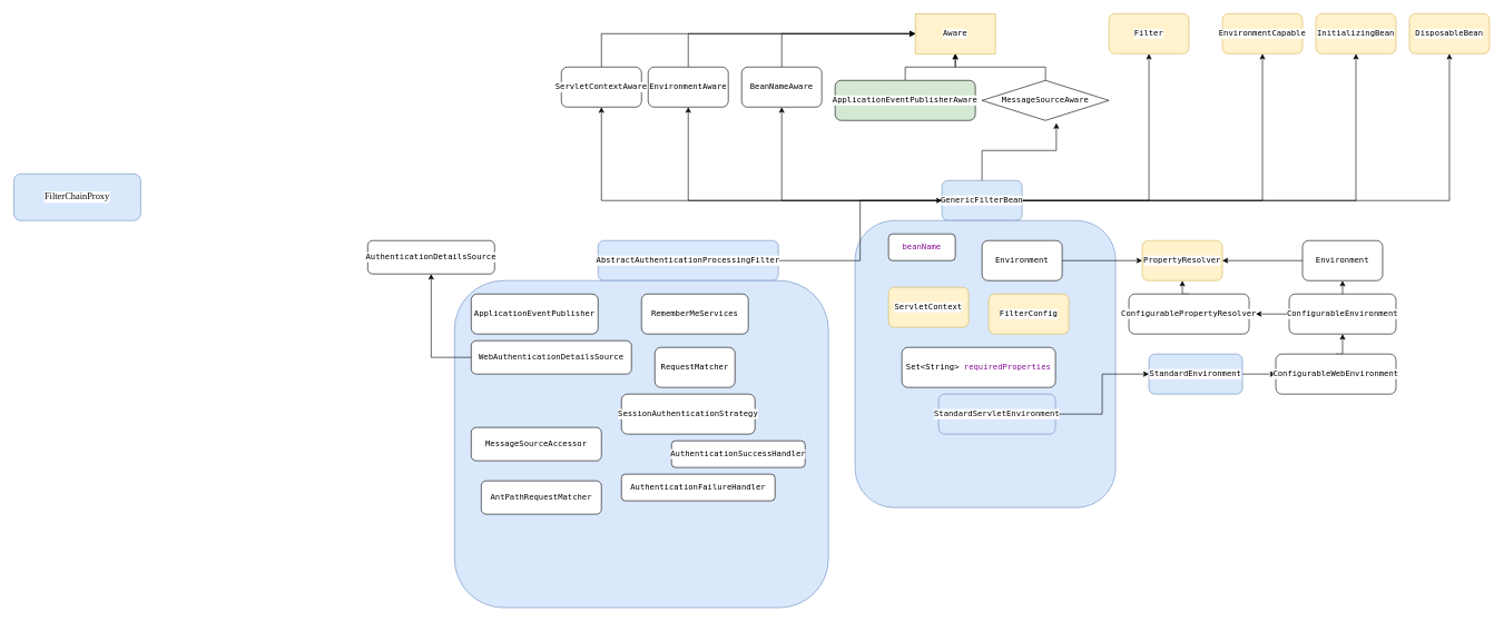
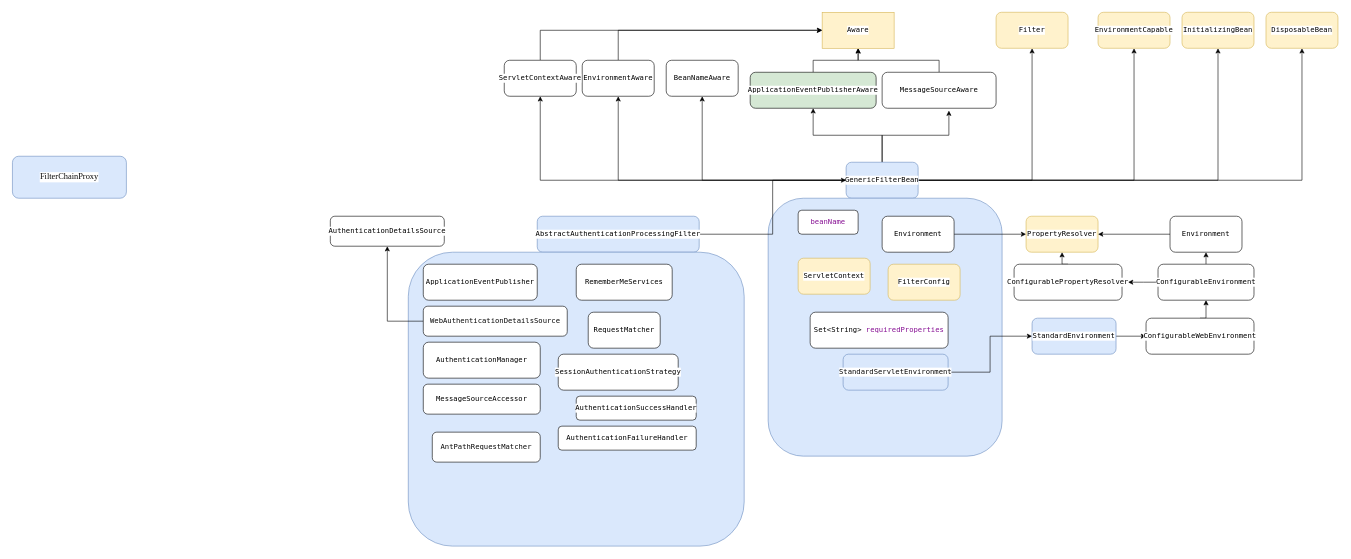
- <mxCell id="18" style="edgeStyle=orthogonalEdgeStyle;rounded=0;orthogonalLoop=1;jettySize=auto;html=1;exitX=0.5;exitY=0;exitDx=0;exitDy=0;entryX=0;entryY=0.5;entryDx=0;entryDy=0;" parent="1" source="19" target="6" edge="1"><mxGeometry relative="1" as="geometry" /></mxCell>
- <mxCell id="5" value="&lt;pre style=&quot;background-color:#ffffff;color:#080808;font-family:'JetBrains Mono',monospace;font-size:9.0pt;&quot;&gt;&lt;span style=&quot;color:#000000;&quot;&gt;MessageSourceAware&lt;/span&gt;&lt;/pre&gt;" style="rhombus;whiteSpace=wrap;html=1;" parent="1" vertex="1"><mxGeometry x="1470" y="120" width="190" height="60" as="geometry" /></mxCell>
+ <mxCell id="5" value="&lt;pre style=&quot;background-color:#ffffff;color:#080808;font-family:'JetBrains Mono',monospace;font-size:9.0pt;&quot;&gt;&lt;span style=&quot;color:#000000;&quot;&gt;MessageSourceAware&lt;/span&gt;&lt;/pre&gt;" style="rounded=1;whiteSpace=wrap;html=1;" parent="1" vertex="1"><mxGeometry x="1470" y="120" width="190" height="60" as="geometry" /></mxCell>
+ <mxCell id="7" style="edgeStyle=orthogonalEdgeStyle;rounded=0;orthogonalLoop=1;jettySize=auto;html=1;exitX=0.5;exitY=0;exitDx=0;exitDy=0;entryX=0.5;entryY=1;entryDx=0;entryDy=0;" parent="1" source="16" target="3" edge="1"><mxGeometry relative="1" as="geometry" /></mxCell>
+ <mxCell id="55" value="&lt;pre style=&quot;background-color:#ffffff;color:#080808;font-family:'JetBrains Mono',monospace;font-size:9.0pt;&quot;&gt;&lt;span style=&quot;color:#000000;&quot;&gt;AuthenticationManager&lt;/span&gt;&lt;/pre&gt;" style="rounded=1;whiteSpace=wrap;html=1;" parent="1" vertex="1"><mxGeometry x="705" y="570" width="195" height="60" as="geometry" /></mxCell>
- <mxCell id="60" value="&lt;pre style=&quot;background-color:#ffffff;color:#080808;font-family:'JetBrains Mono',monospace;font-size:9.0pt;&quot;&gt;&lt;span style=&quot;color:#000000;&quot;&gt;AuthenticationSuccessHandler&lt;/span&gt;&lt;/pre&gt;" style="rounded=1;whiteSpace=wrap;html=1;" parent="1" vertex="1"><mxGeometry x="1005" y="660" width="200" height="40" as="geometry" /></mxCell>
+ <mxCell id="60" value="&lt;pre style=&quot;background-color:#ffffff;color:#080808;font-family:'JetBrains Mono',monospace;font-size:9.0pt;&quot;&gt;&lt;span style=&quot;color:#000000;&quot;&gt;AuthenticationSuccessHandler&lt;/span&gt;&lt;/pre&gt;" style="rounded=1;whiteSpace=wrap;html=1;" parent="1" vertex="1"><mxGeometry x="960" y="660" width="200" height="40" as="geometry" /></mxCell>
